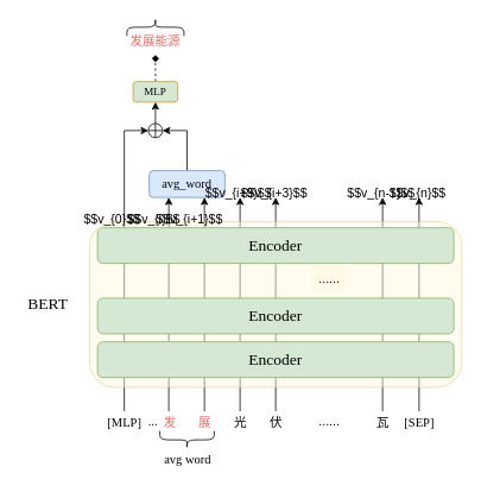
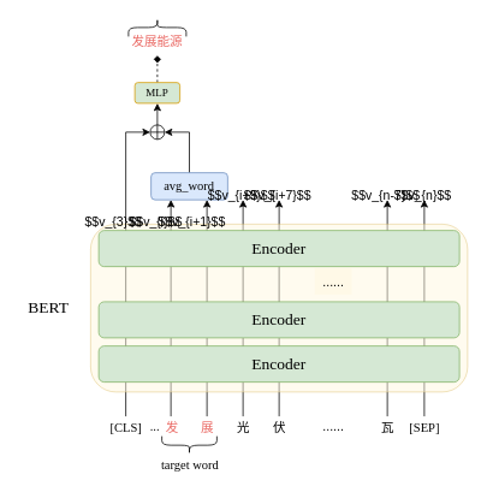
- <mxCell id="34" value="&lt;font style=&quot;font-size: 14px;&quot;&gt;$$v_{i+3}$$&amp;nbsp;&lt;/font&gt;" style="text;html=1;align=center;verticalAlign=middle;resizable=0;points=[];autosize=1;strokeColor=none;fillColor=none;" parent="1" vertex="1"><mxGeometry x="261" y="201" width="96" height="29" as="geometry" /></mxCell>
+ <mxCell id="34" value="&lt;font style=&quot;font-size: 14px;&quot;&gt;$$v_{i+7}$$&amp;nbsp;&lt;/font&gt;" style="text;html=1;align=center;verticalAlign=middle;resizable=0;points=[];autosize=1;strokeColor=none;fillColor=none;" parent="1" vertex="1"><mxGeometry x="261" y="201" width="96" height="29" as="geometry" /></mxCell>
- <mxCell id="36" value="&lt;font style=&quot;font-size: 14px;&quot;&gt;$$v_{n-1}$$&amp;nbsp;&lt;/font&gt;" style="text;html=1;align=center;verticalAlign=middle;resizable=0;points=[];autosize=1;strokeColor=none;fillColor=none;" parent="1" vertex="1"><mxGeometry x="380.5" y="201" width="97" height="29" as="geometry" /></mxCell>
+ <mxCell id="36" value="&lt;font style=&quot;font-size: 14px;&quot;&gt;$$v_{n-7}$$&amp;nbsp;&lt;/font&gt;" style="text;html=1;align=center;verticalAlign=middle;resizable=0;points=[];autosize=1;strokeColor=none;fillColor=none;" parent="1" vertex="1"><mxGeometry x="380.5" y="201" width="97" height="29" as="geometry" /></mxCell>
- <mxCell id="30" value="&lt;font style=&quot;font-size: 14px;&quot;&gt;$$v_{0}$$&amp;nbsp;&lt;/font&gt;" style="text;html=1;align=center;verticalAlign=middle;resizable=0;points=[];autosize=1;strokeColor=none;fillColor=none;" parent="1" vertex="1"><mxGeometry x="84" y="230" width="85" height="29" as="geometry" /></mxCell>
+ <mxCell id="30" value="&lt;font style=&quot;font-size: 14px;&quot;&gt;$$v_{3}$$&amp;nbsp;&lt;/font&gt;" style="text;html=1;align=center;verticalAlign=middle;resizable=0;points=[];autosize=1;strokeColor=none;fillColor=none;" parent="1" vertex="1"><mxGeometry x="84" y="230" width="85" height="29" as="geometry" /></mxCell>
- <mxCell id="13" value="&lt;font style=&quot;font-size: 14px;&quot; face=&quot;Georgia&quot;&gt;[MLP]&lt;/font&gt;" style="text;html=1;align=center;verticalAlign=middle;resizable=0;points=[];autosize=1;strokeColor=none;fillColor=none;" parent="1" vertex="1"><mxGeometry x="109" y="459" width="60" height="30" as="geometry" /></mxCell>
+ <mxCell id="13" value="&lt;font style=&quot;font-size: 14px;&quot; face=&quot;Georgia&quot;&gt;[CLS]&lt;/font&gt;" style="text;html=1;align=center;verticalAlign=middle;resizable=0;points=[];autosize=1;strokeColor=none;fillColor=none;" parent="1" vertex="1"><mxGeometry x="109" y="459" width="60" height="30" as="geometry" /></mxCell>
- <mxCell id="39" value="&lt;font face=&quot;Georgia&quot; style=&quot;font-size: 14px;&quot;&gt;avg word&lt;/font&gt;" style="text;html=1;align=center;verticalAlign=middle;resizable=0;points=[];autosize=1;strokeColor=none;fillColor=none;" parent="1" vertex="1"><mxGeometry x="165" y="501" width="89" height="29" as="geometry" /></mxCell>
+ <mxCell id="39" value="&lt;font face=&quot;Georgia&quot; style=&quot;font-size: 14px;&quot;&gt;target word&lt;/font&gt;" style="text;html=1;align=center;verticalAlign=middle;resizable=0;points=[];autosize=1;strokeColor=none;fillColor=none;" parent="1" vertex="1"><mxGeometry x="165" y="501" width="89" height="29" as="geometry" /></mxCell>
